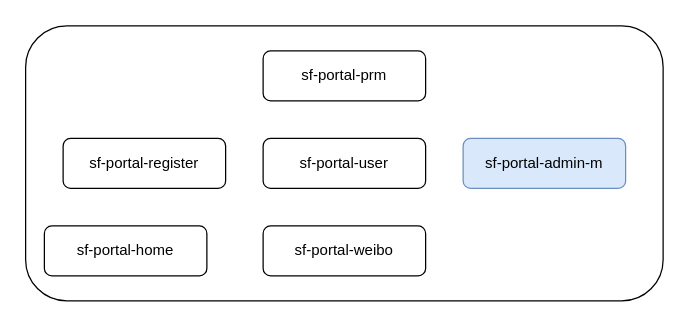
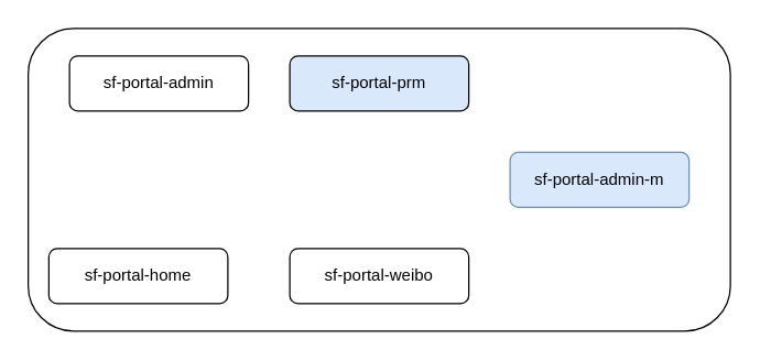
+ <mxCell id="3" value="sf-portal-admin" style="rounded=1;whiteSpace=wrap;html=1;" vertex="1" parent="1"><mxGeometry x="50" y="40" width="130" height="40" as="geometry" /></mxCell>
- <mxCell id="4" value="sf-portal-prm" style="rounded=1;whiteSpace=wrap;html=1;" vertex="1" parent="1"><mxGeometry y="40" width="130" height="40" as="geometry" x="210" /></mxCell>
+ <mxCell id="4" value="sf-portal-prm" style="rounded=1;whiteSpace=wrap;html=1;fillColor=#dae8fc;" vertex="1" parent="1"><mxGeometry y="40" width="130" height="40" as="geometry" x="210" /></mxCell>
- <mxCell id="6" value="sf-portal-register" style="rounded=1;whiteSpace=wrap;html=1;" vertex="1" parent="1"><mxGeometry x="50" y="110" width="130" height="40" as="geometry" /></mxCell>
- <mxCell id="7" value="sf-portal-user" style="rounded=1;whiteSpace=wrap;html=1;" vertex="1" parent="1"><mxGeometry y="110" width="130" height="40" as="geometry" x="210" /></mxCell>
